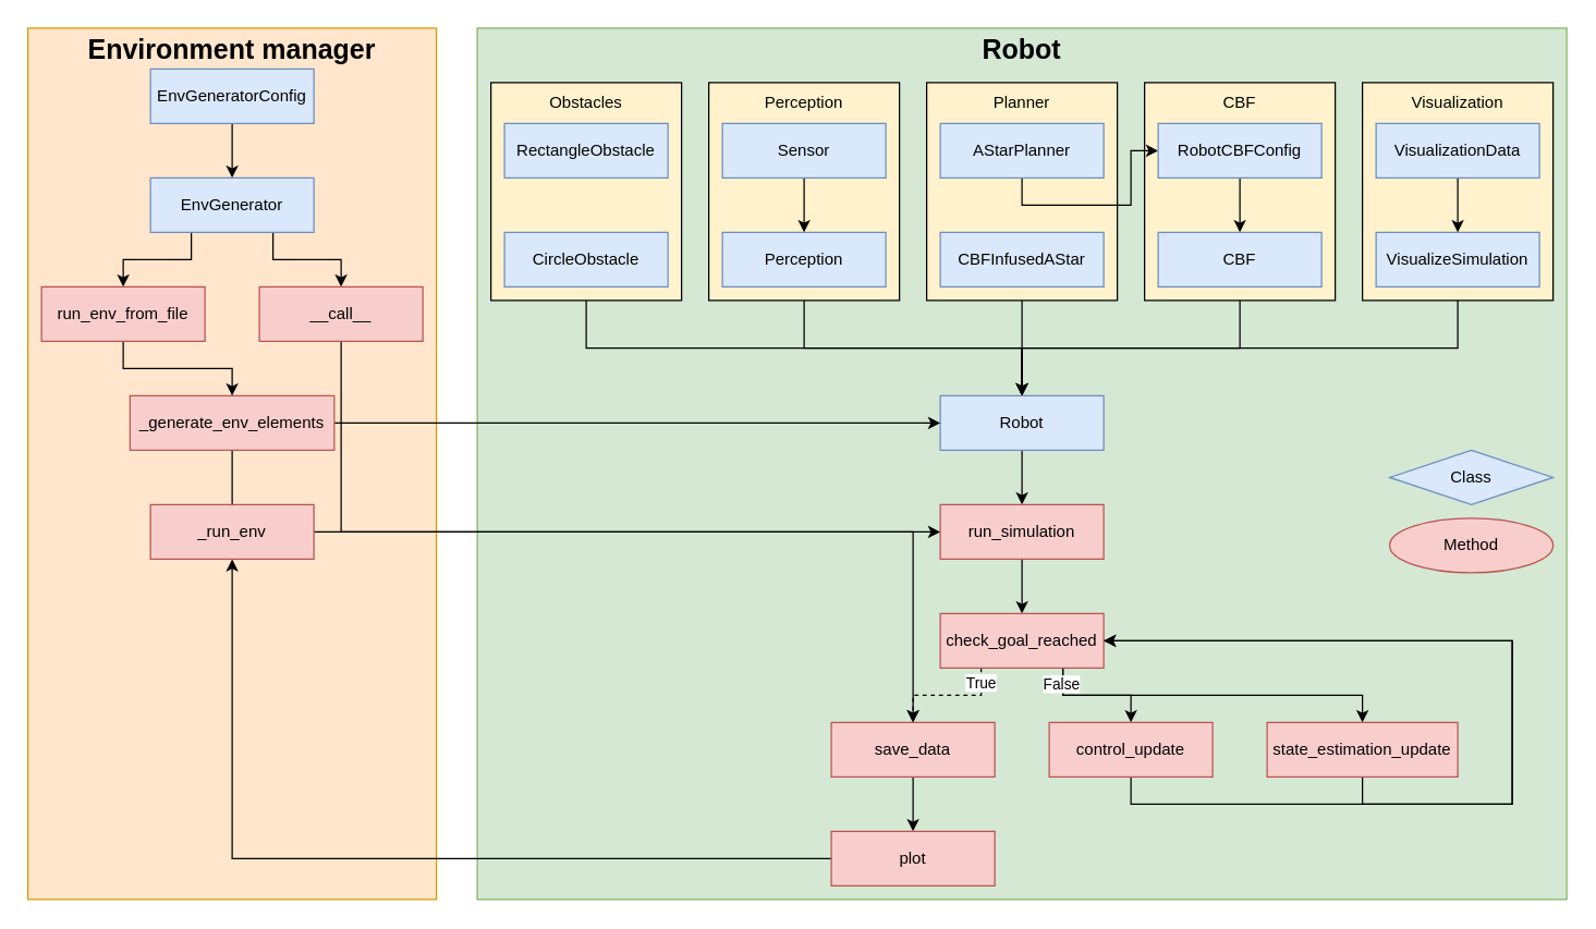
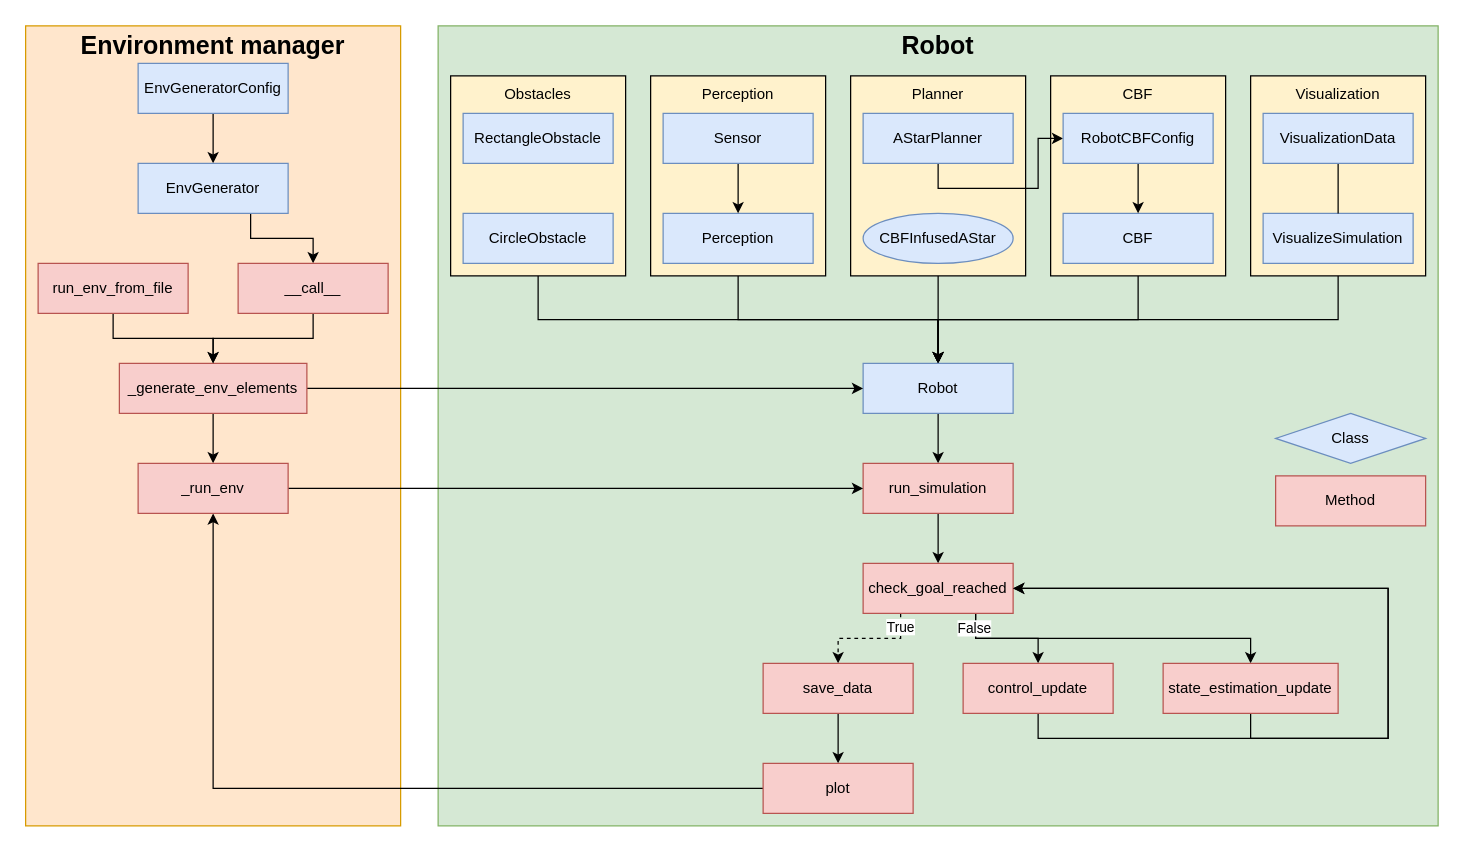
- <mxCell id="33" style="edgeStyle=orthogonalEdgeStyle;rounded=0;orthogonalLoop=1;jettySize=auto;html=1;exitX=0.5;exitY=1;exitDx=0;exitDy=0;entryX=0.5;entryY=0;entryDx=0;entryDy=0;" edge="1" parent="1" source="34" target="26"><mxGeometry relative="1" as="geometry" /></mxCell>
+ <mxCell id="33" style="edgeStyle=orthogonalEdgeStyle;rounded=0;orthogonalLoop=1;jettySize=auto;html=1;exitX=0.5;exitY=1;exitDx=0;exitDy=0;entryX=0.5;entryY=0;entryDx=0;entryDy=0;endArrow=none;" edge="1" parent="1" source="34" target="26"><mxGeometry relative="1" as="geometry" /></mxCell>
- <mxCell id="17" style="edgeStyle=orthogonalEdgeStyle;rounded=0;orthogonalLoop=1;jettySize=auto;html=1;exitX=0.25;exitY=1;exitDx=0;exitDy=0;entryX=0.5;entryY=0;entryDx=0;entryDy=0;" edge="1" parent="1" source="18" target="67"><mxGeometry relative="1" as="geometry" /></mxCell>
- <mxCell id="29" value="CBFInfusedAStar" style="rounded=0;whiteSpace=wrap;html=1;fillColor=#dae8fc;strokeColor=#6c8ebf;" vertex="1" parent="1"><mxGeometry x="690" y="170" width="120" height="40" as="geometry" /></mxCell>
+ <mxCell id="29" value="CBFInfusedAStar" style="ellipse;whiteSpace=wrap;html=1;fillColor=#dae8fc;strokeColor=#6c8ebf;" vertex="1" parent="1"><mxGeometry x="690" y="170" width="120" height="40" as="geometry" /></mxCell>
- <mxCell id="64" style="edgeStyle=orthogonalEdgeStyle;rounded=0;orthogonalLoop=1;jettySize=auto;html=1;exitX=0.5;exitY=1;exitDx=0;exitDy=0;" edge="1" parent="1" source="65" target="55"><mxGeometry relative="1" as="geometry" /></mxCell>
+ <mxCell id="64" style="edgeStyle=orthogonalEdgeStyle;rounded=0;orthogonalLoop=1;jettySize=auto;html=1;exitX=0.5;exitY=1;exitDx=0;exitDy=0;entryX=0.5;entryY=0;entryDx=0;entryDy=0;" edge="1" parent="1" source="65" target="60"><mxGeometry relative="1" as="geometry" /></mxCell>
- <mxCell id="58" style="edgeStyle=orthogonalEdgeStyle;rounded=0;orthogonalLoop=1;jettySize=auto;html=1;exitX=0.5;exitY=1;exitDx=0;exitDy=0;entryX=0.5;entryY=0;entryDx=0;entryDy=0;endArrow=none;" edge="1" parent="1" source="60" target="62"><mxGeometry relative="1" as="geometry" /></mxCell>
+ <mxCell id="58" style="edgeStyle=orthogonalEdgeStyle;rounded=0;orthogonalLoop=1;jettySize=auto;html=1;exitX=0.5;exitY=1;exitDx=0;exitDy=0;entryX=0.5;entryY=0;entryDx=0;entryDy=0;" edge="1" parent="1" source="60" target="62"><mxGeometry relative="1" as="geometry" /></mxCell>
- <mxCell id="41" value="Method" style="ellipse;whiteSpace=wrap;html=1;fillColor=#f8cecc;strokeColor=#b85450;" vertex="1" parent="1"><mxGeometry x="1020" y="380" width="120" height="40" as="geometry" /></mxCell>
+ <mxCell id="41" value="Method" style="rounded=0;whiteSpace=wrap;html=1;fillColor=#f8cecc;strokeColor=#b85450;" vertex="1" parent="1"><mxGeometry x="1020" y="380" width="120" height="40" as="geometry" /></mxCell>
